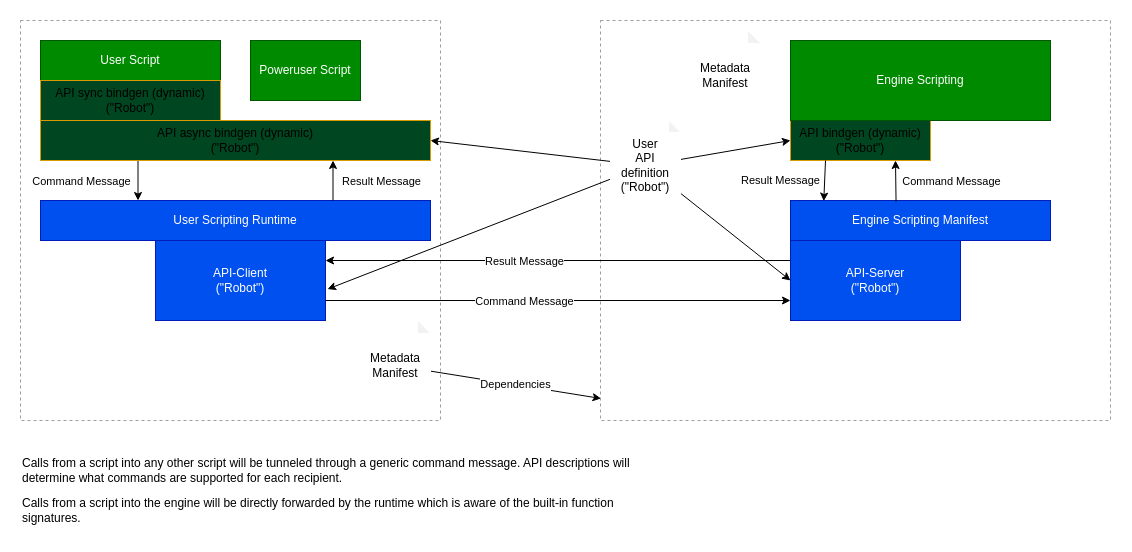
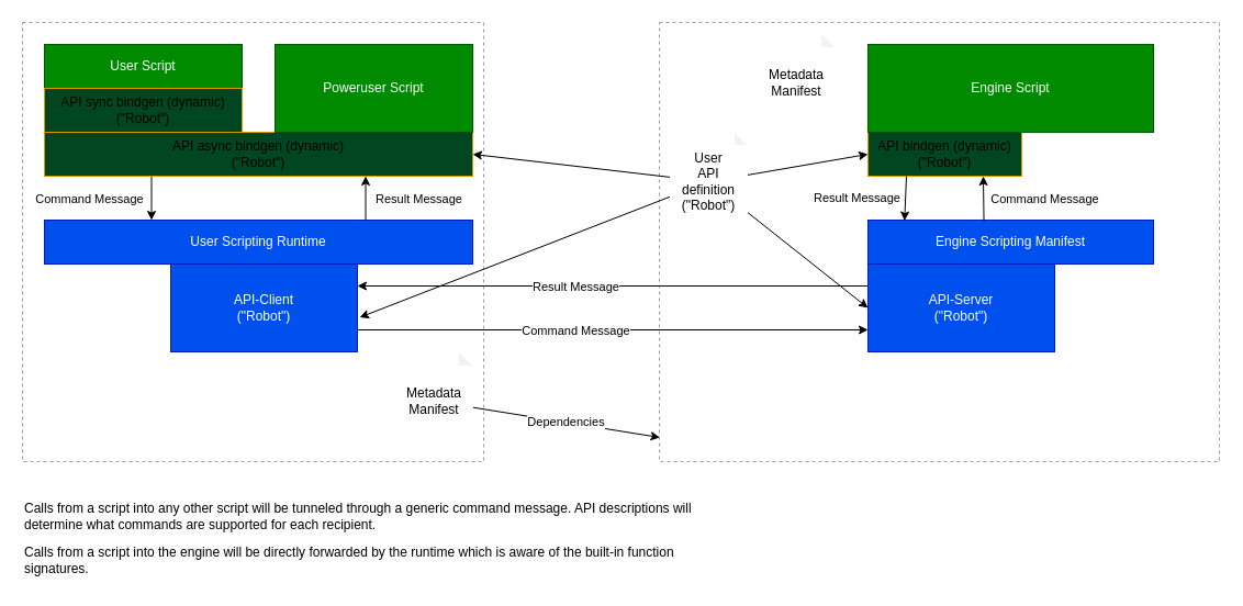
- <mxCell id="24" value="Poweruser Script" style="rounded=0;whiteSpace=wrap;html=1;fillColor=#008a00;fontColor=#ffffff;strokeColor=#005700;" vertex="1" parent="1"><mxGeometry x="250" y="40" width="110" height="60" as="geometry" /></mxCell>
+ <mxCell id="24" value="Poweruser Script" style="rounded=0;whiteSpace=wrap;html=1;fillColor=#008a00;fontColor=#ffffff;strokeColor=#005700;" vertex="1" parent="1"><mxGeometry x="250" y="40" width="180" height="80" as="geometry" /></mxCell>
- <mxCell id="15" value="Engine Scripting" style="rounded=0;whiteSpace=wrap;html=1;fillColor=#008a00;fontColor=#ffffff;strokeColor=#005700;" parent="1" vertex="1"><mxGeometry x="790" y="40" width="260" height="80" as="geometry" /></mxCell>
+ <mxCell id="15" value="Engine Script" style="rounded=0;whiteSpace=wrap;html=1;fillColor=#008a00;fontColor=#ffffff;strokeColor=#005700;" parent="1" vertex="1"><mxGeometry x="790" y="40" width="260" height="80" as="geometry" /></mxCell>
